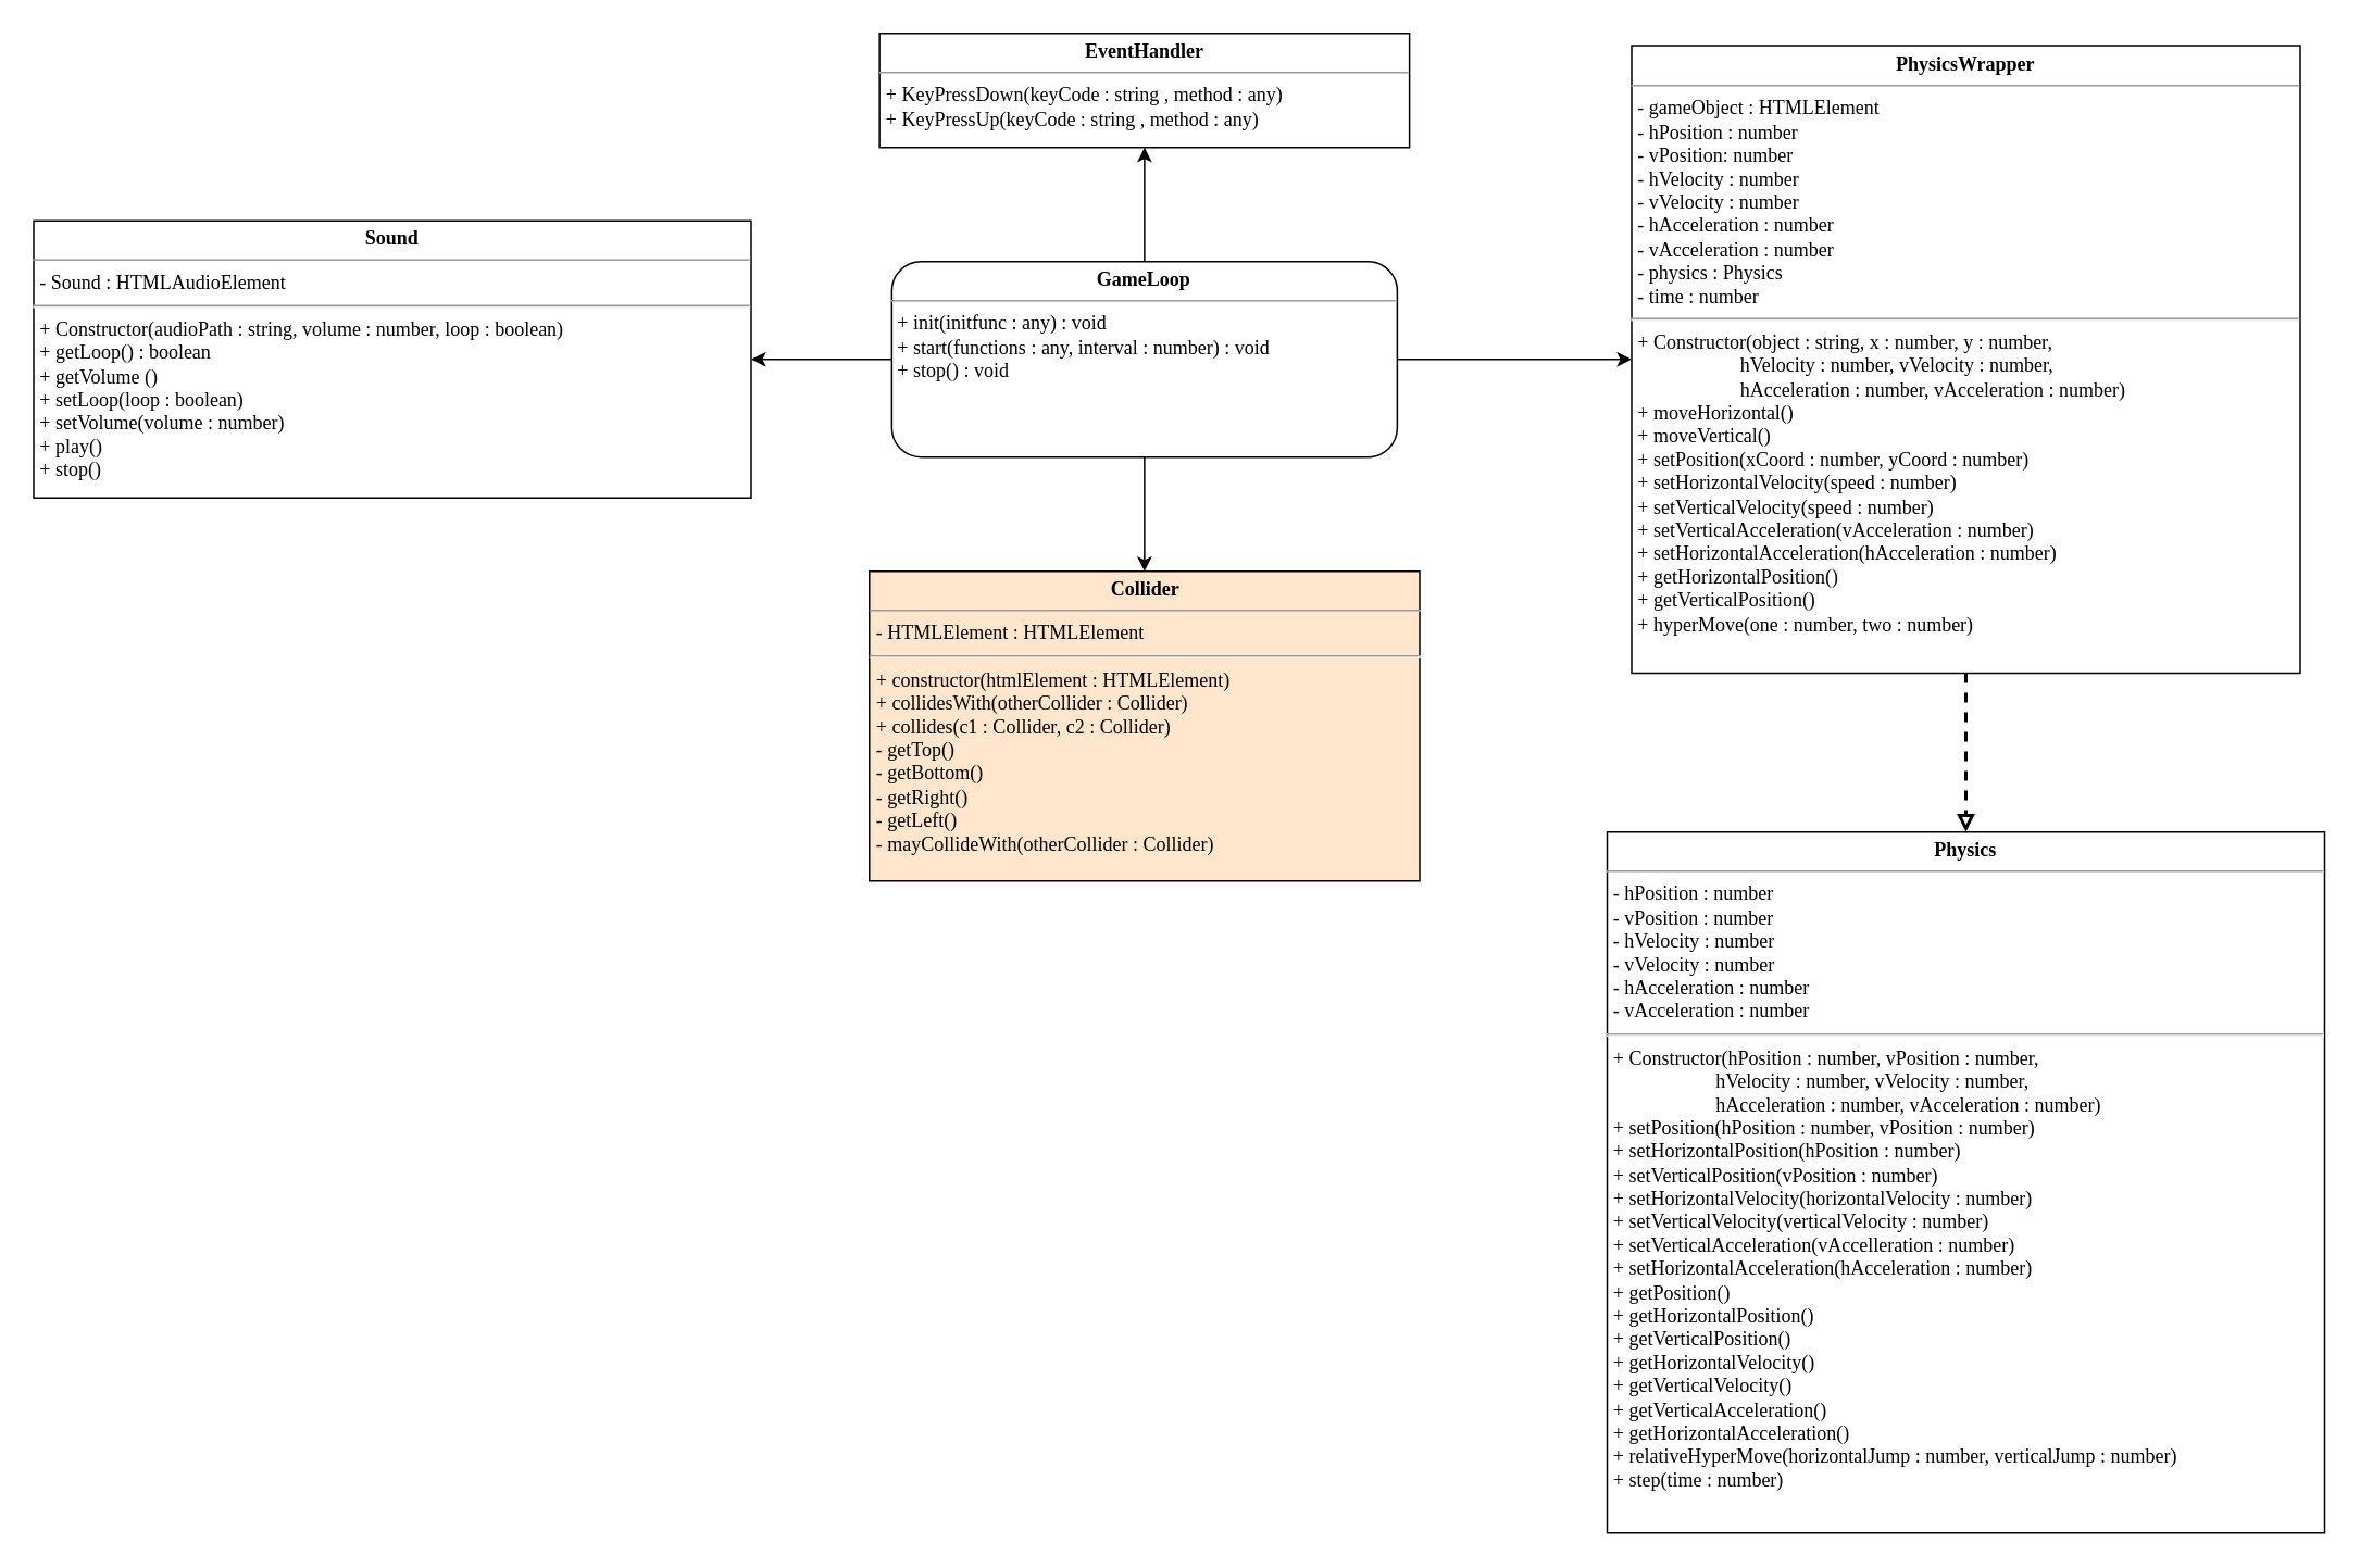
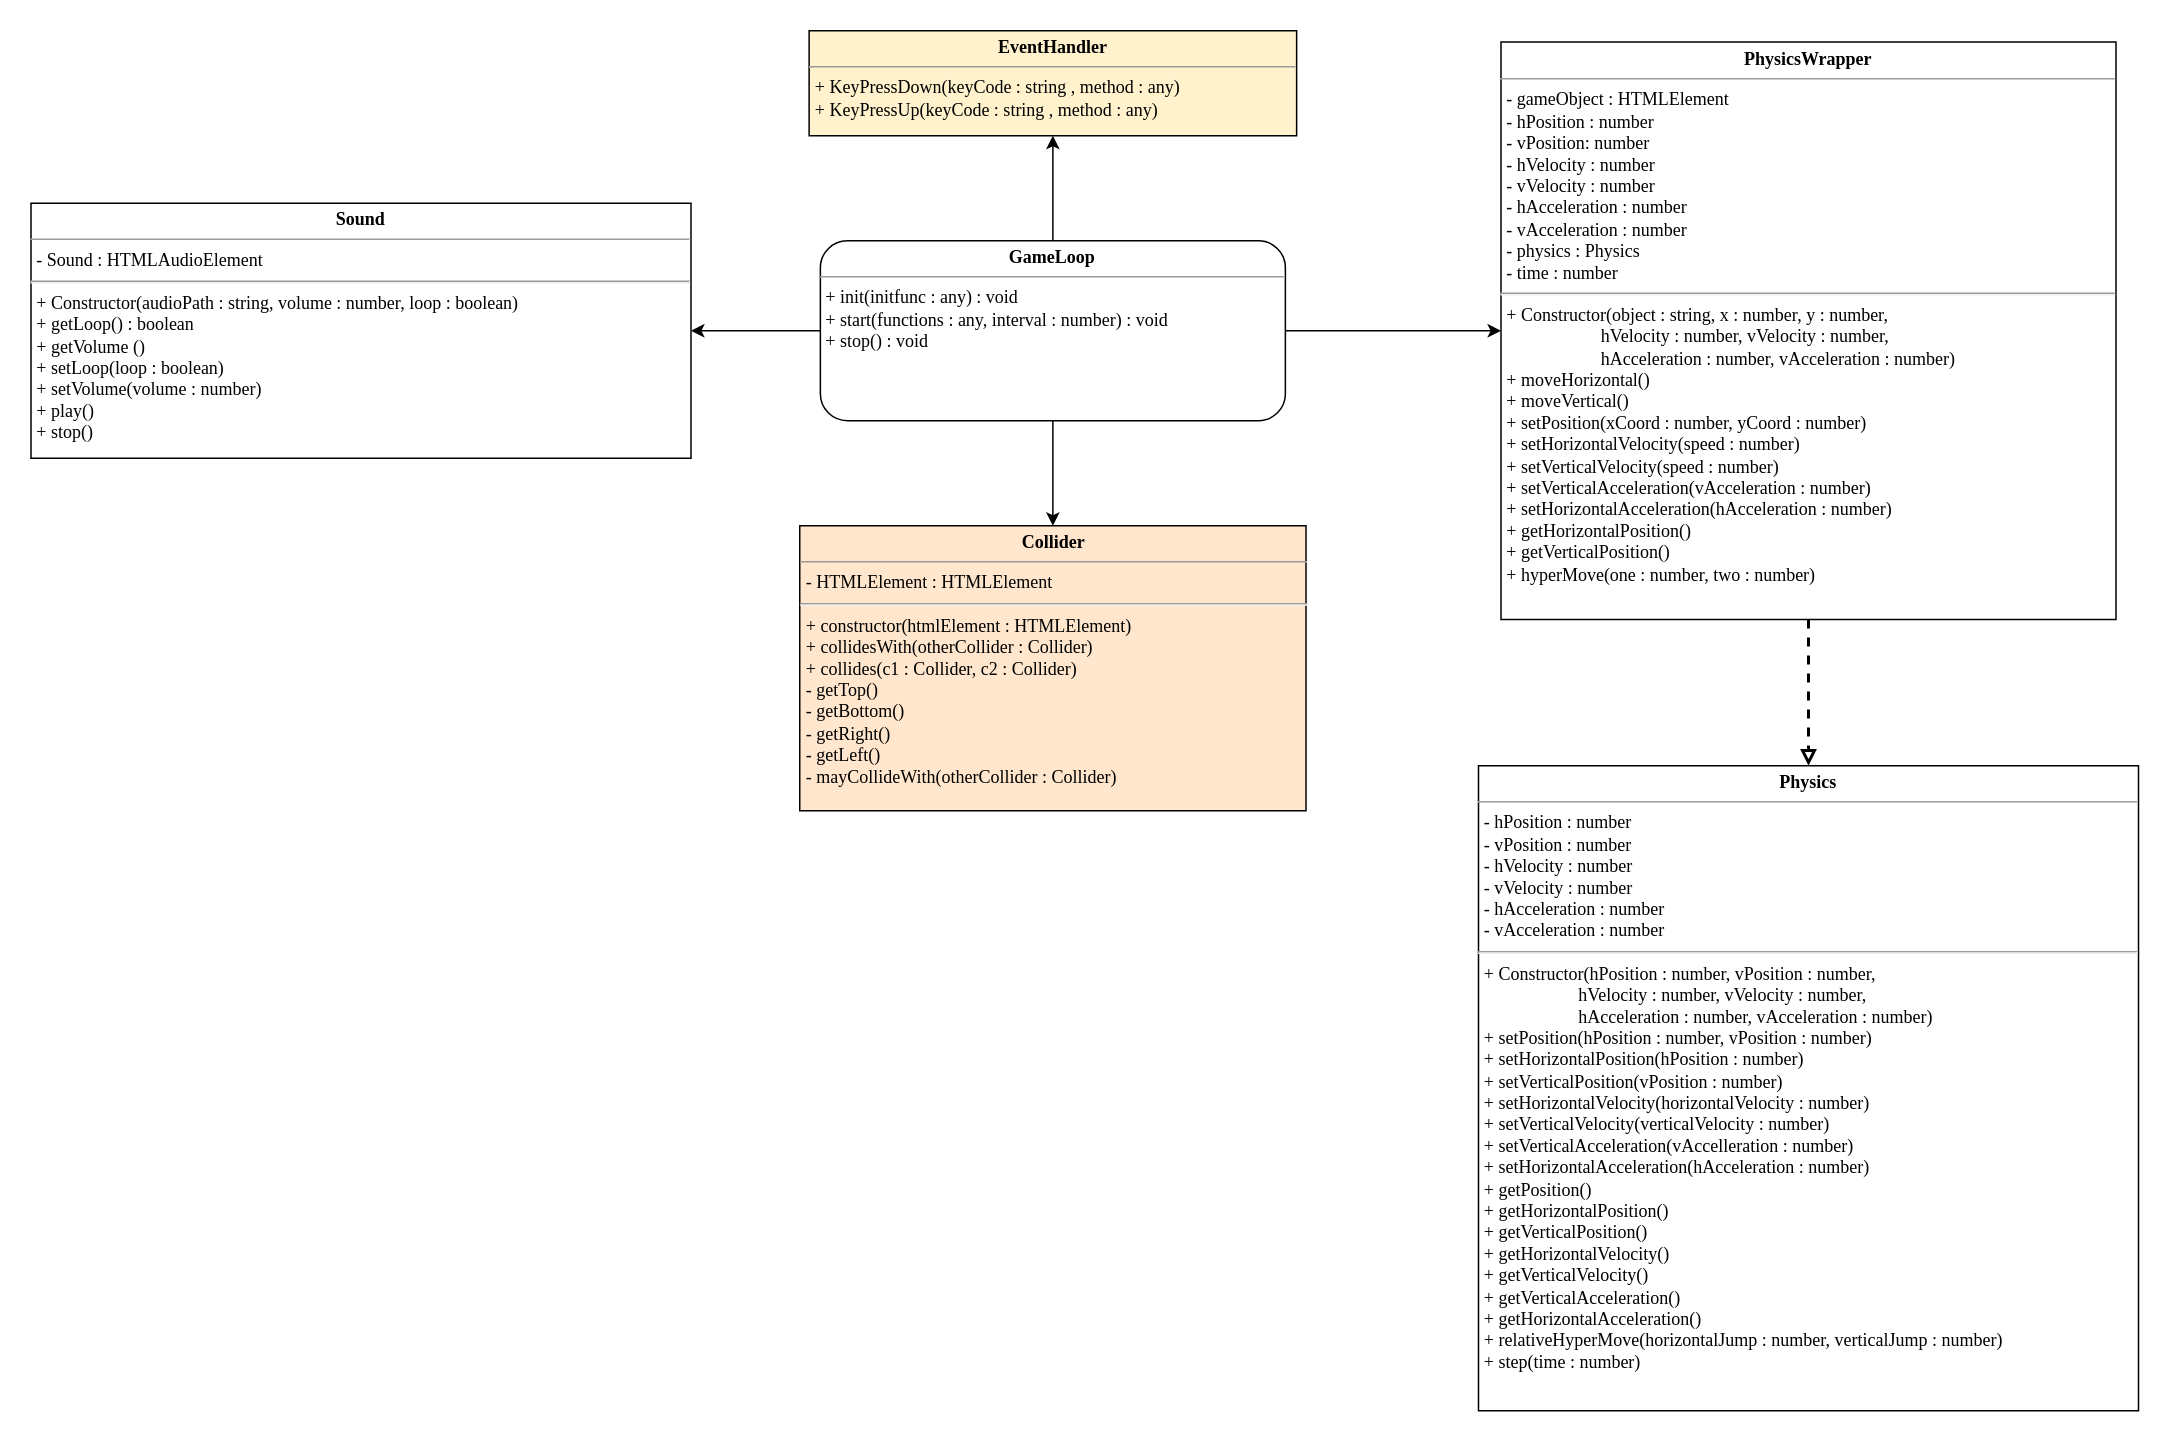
- <mxCell id="7" value="&lt;p style=&quot;margin: 0px ; margin-top: 4px ; text-align: center&quot;&gt;&lt;font face=&quot;Verdana&quot;&gt;&lt;b&gt;EventHandler&lt;/b&gt;&lt;/font&gt;&lt;/p&gt;&lt;hr size=&quot;1&quot;&gt;&lt;p style=&quot;margin: 0px ; margin-left: 4px&quot;&gt;&lt;span style=&quot;font-family: &amp;#34;verdana&amp;#34;&quot;&gt;+ KeyPressDown(keyCode : string , method : any)&lt;/span&gt;&lt;br&gt;&lt;/p&gt;&lt;p style=&quot;margin: 0px ; margin-left: 4px&quot;&gt;&lt;span style=&quot;font-family: &amp;#34;verdana&amp;#34;&quot;&gt;+ KeyPressUp(keyCode : string , method : any)&lt;/span&gt;&lt;br&gt;&lt;/p&gt;" style="verticalAlign=top;align=left;overflow=fill;fontSize=12;fontFamily=Helvetica;html=1;" parent="1" vertex="1"><mxGeometry x="538.75" y="20" width="325" height="70" as="geometry" /></mxCell>
+ <mxCell id="7" value="&lt;p style=&quot;margin: 0px ; margin-top: 4px ; text-align: center&quot;&gt;&lt;font face=&quot;Verdana&quot;&gt;&lt;b&gt;EventHandler&lt;/b&gt;&lt;/font&gt;&lt;/p&gt;&lt;hr size=&quot;1&quot;&gt;&lt;p style=&quot;margin: 0px ; margin-left: 4px&quot;&gt;&lt;span style=&quot;font-family: &amp;#34;verdana&amp;#34;&quot;&gt;+ KeyPressDown(keyCode : string , method : any)&lt;/span&gt;&lt;br&gt;&lt;/p&gt;&lt;p style=&quot;margin: 0px ; margin-left: 4px&quot;&gt;&lt;span style=&quot;font-family: &amp;#34;verdana&amp;#34;&quot;&gt;+ KeyPressUp(keyCode : string , method : any)&lt;/span&gt;&lt;br&gt;&lt;/p&gt;" style="verticalAlign=top;align=left;overflow=fill;fontSize=12;fontFamily=Helvetica;html=1;fillColor=#fff2cc;" parent="1" vertex="1"><mxGeometry x="538.75" y="20" width="325" height="70" as="geometry" /></mxCell>
